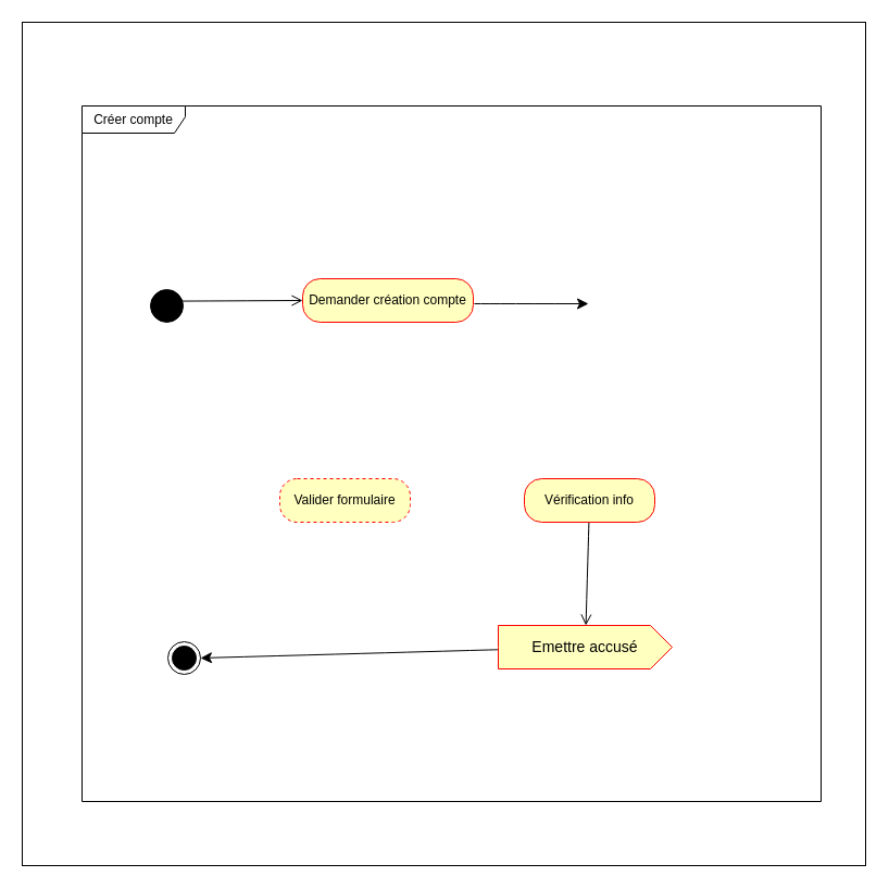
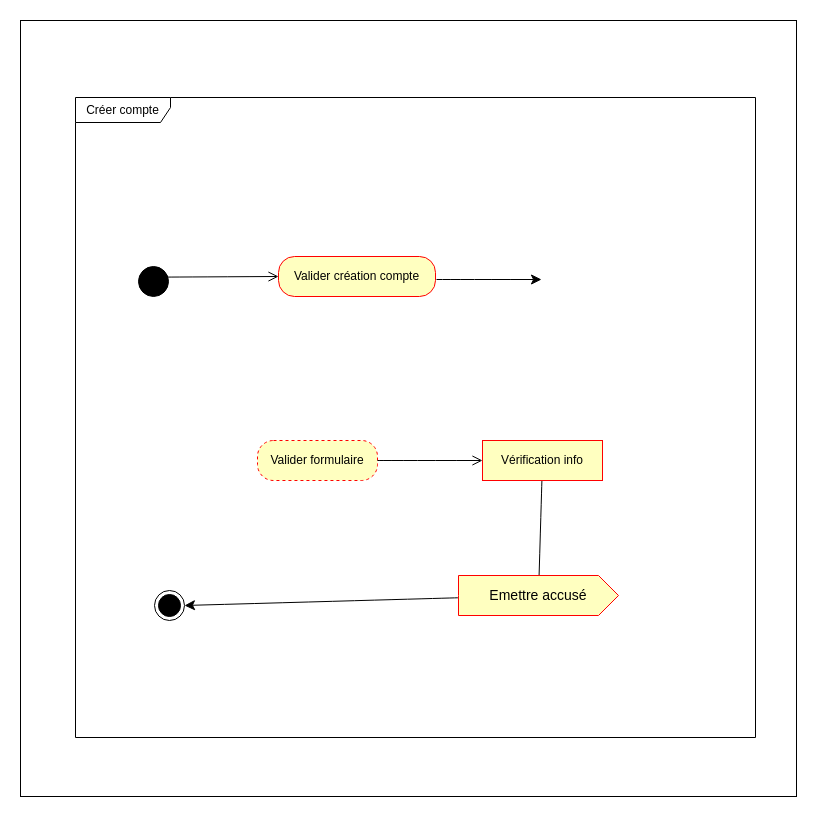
- <mxCell id="5" value="Demander création compte" style="rounded=1;whiteSpace=wrap;html=1;arcSize=40;fontColor=#000000;fillColor=#ffffc0;strokeColor=#ff0000;" vertex="1" parent="3"><mxGeometry x="203" y="159" width="157" height="40" as="geometry" /></mxCell>
+ <mxCell id="5" value="Valider création compte" style="rounded=1;whiteSpace=wrap;html=1;arcSize=40;fontColor=#000000;fillColor=#ffffc0;strokeColor=#ff0000;" vertex="1" parent="3"><mxGeometry x="203" y="159" width="157" height="40" as="geometry" /></mxCell>
+ <mxCell id="10" value="" style="endArrow=open;html=1;rounded=0;fontSize=12;startSize=8;endSize=8;curved=1;exitX=1;exitY=0.5;exitDx=0;exitDy=0;endFill=0;" edge="1" parent="3" source="6" target="9"><mxGeometry width="50" height="50" relative="1" as="geometry"><mxPoint x="495" y="361" as="sourcePoint" /><mxPoint x="545" y="311" as="targetPoint" /></mxGeometry></mxCell>
- <mxCell id="9" value="Vérification info" style="rounded=1;whiteSpace=wrap;html=1;arcSize=40;fontColor=#000000;fillColor=#ffffc0;strokeColor=#ff0000;" vertex="1" parent="3"><mxGeometry x="407" y="343" width="120" height="40" as="geometry" /></mxCell>
+ <mxCell id="9" value="Vérification info" style="whiteSpace=wrap;html=1;arcSize=40;fontColor=#000000;fillColor=#ffffc0;strokeColor=#ff0000;rounded=0;" vertex="1" parent="3"><mxGeometry x="407" y="343" width="120" height="40" as="geometry" /></mxCell>
- <mxCell id="8" value="" style="edgeStyle=none;curved=1;rounded=0;orthogonalLoop=1;jettySize=auto;html=1;fontSize=12;startSize=8;endSize=8;endArrow=open;endFill=0;" edge="1" parent="3" source="9" target="13"><mxGeometry relative="1" as="geometry" /></mxCell>
+ <mxCell id="8" value="" style="edgeStyle=none;curved=1;rounded=0;orthogonalLoop=1;jettySize=auto;html=1;fontSize=12;startSize=8;endSize=8;endArrow=none;endFill=0;" edge="1" parent="3" source="9" target="13"><mxGeometry relative="1" as="geometry" /></mxCell>
